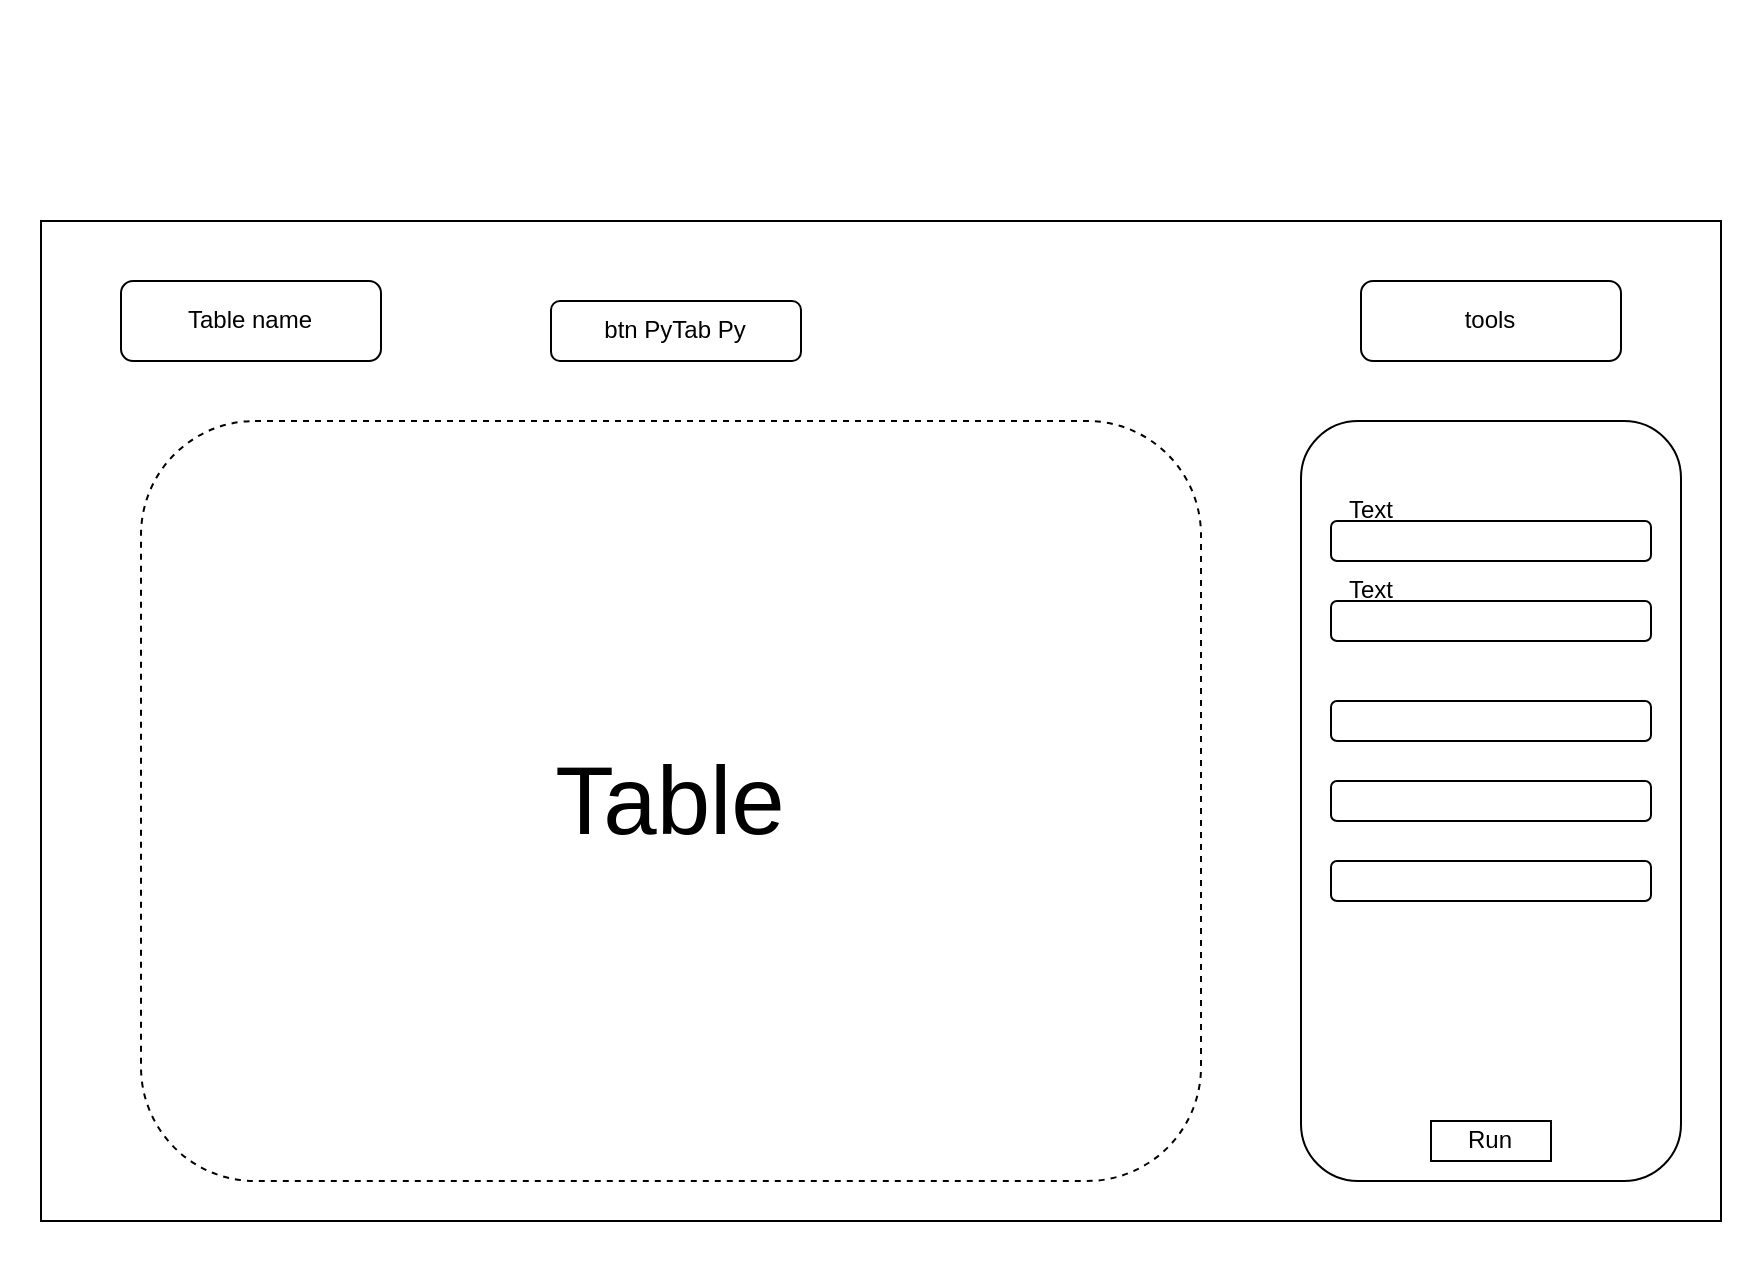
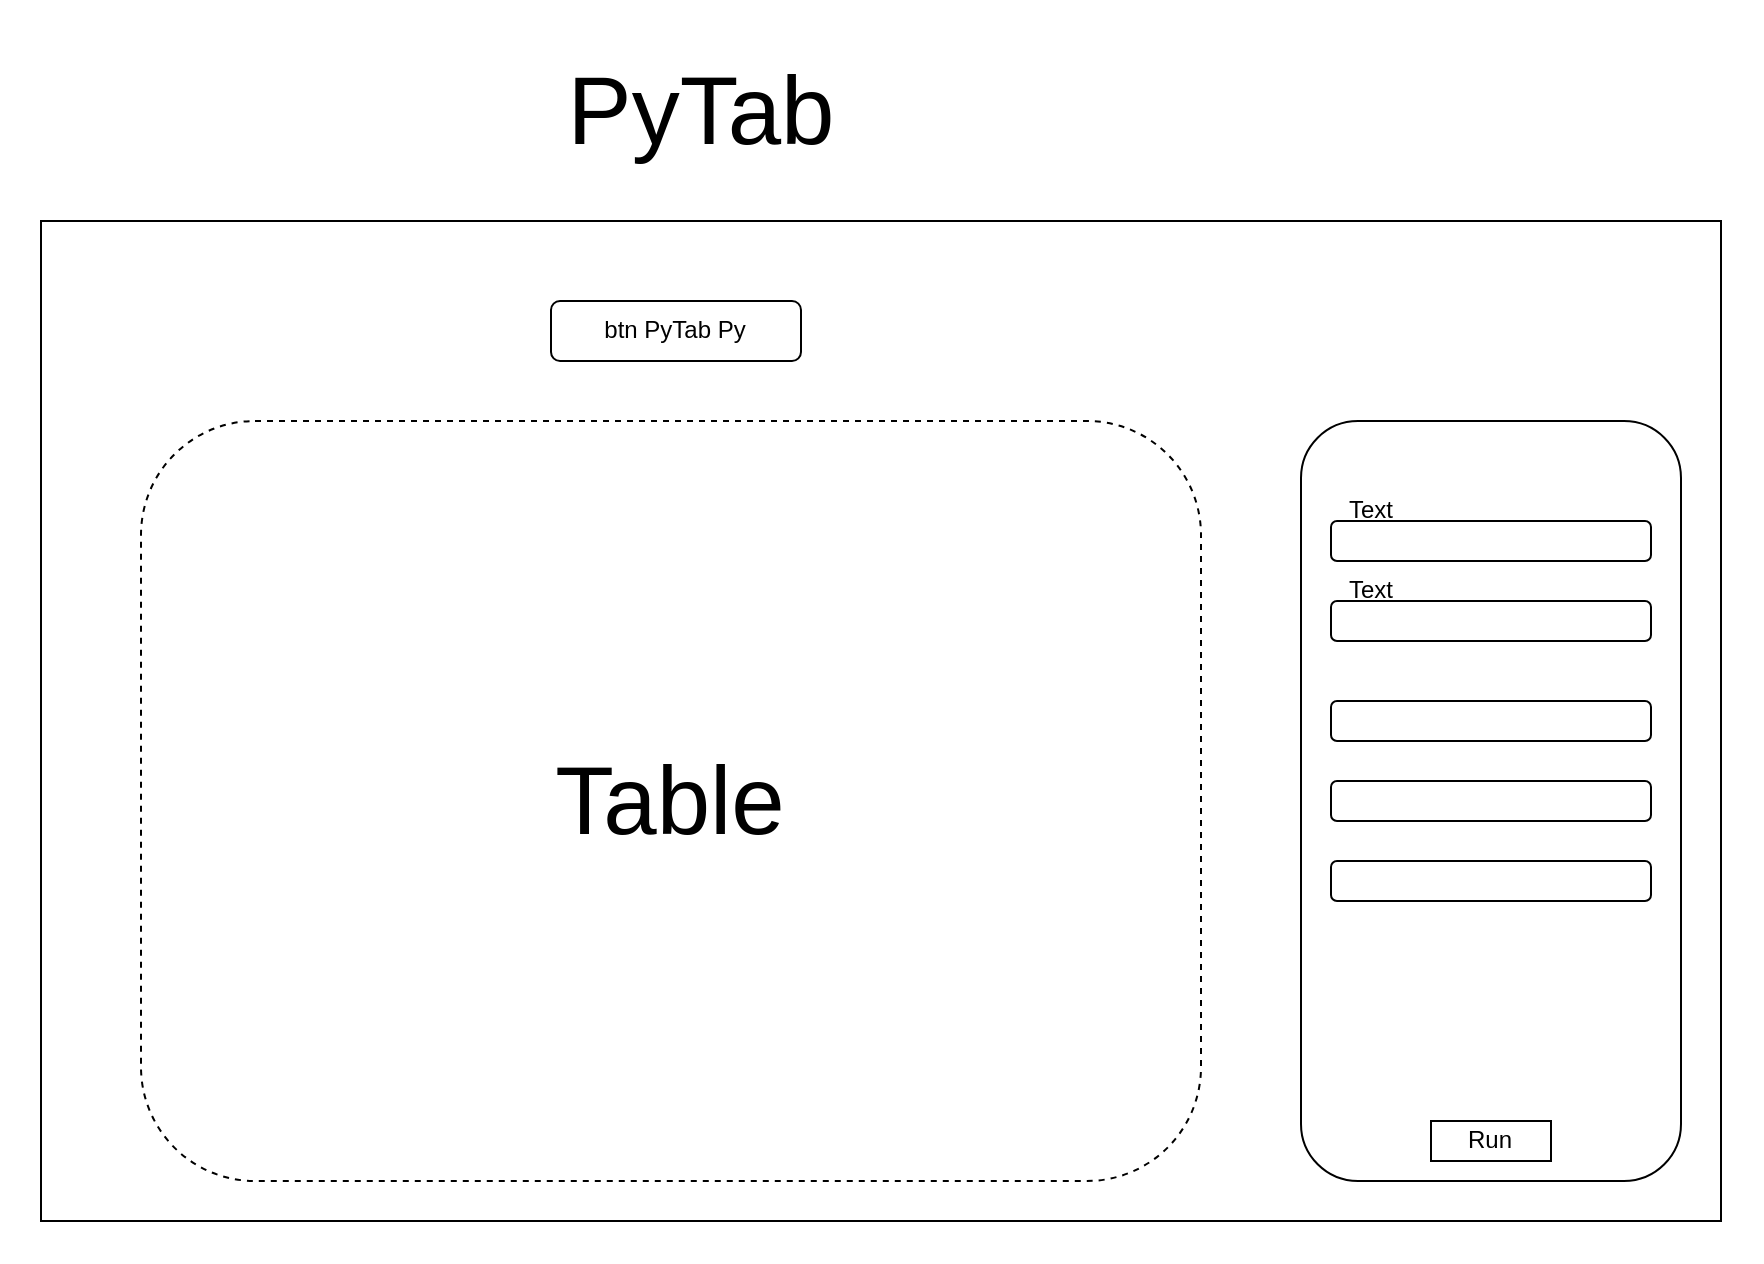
+ <mxCell id="9" value="&lt;font style=&quot;font-size: 48px;&quot;&gt;PyTab&lt;/font&gt;" style="text;html=1;align=center;verticalAlign=middle;resizable=0;points=[];autosize=1;strokeColor=none;fillColor=none;" parent="1" vertex="1"><mxGeometry x="270" y="20" width="160" height="70" as="geometry" /></mxCell>
- <mxCell id="4" value="Table name" style="rounded=1;whiteSpace=wrap;html=1;" parent="1" vertex="1"><mxGeometry x="60" y="140" width="130" height="40" as="geometry" /></mxCell>
- <mxCell id="6" value="tools" style="rounded=1;whiteSpace=wrap;html=1;" parent="1" vertex="1"><mxGeometry x="680" y="140" width="130" height="40" as="geometry" /></mxCell>
